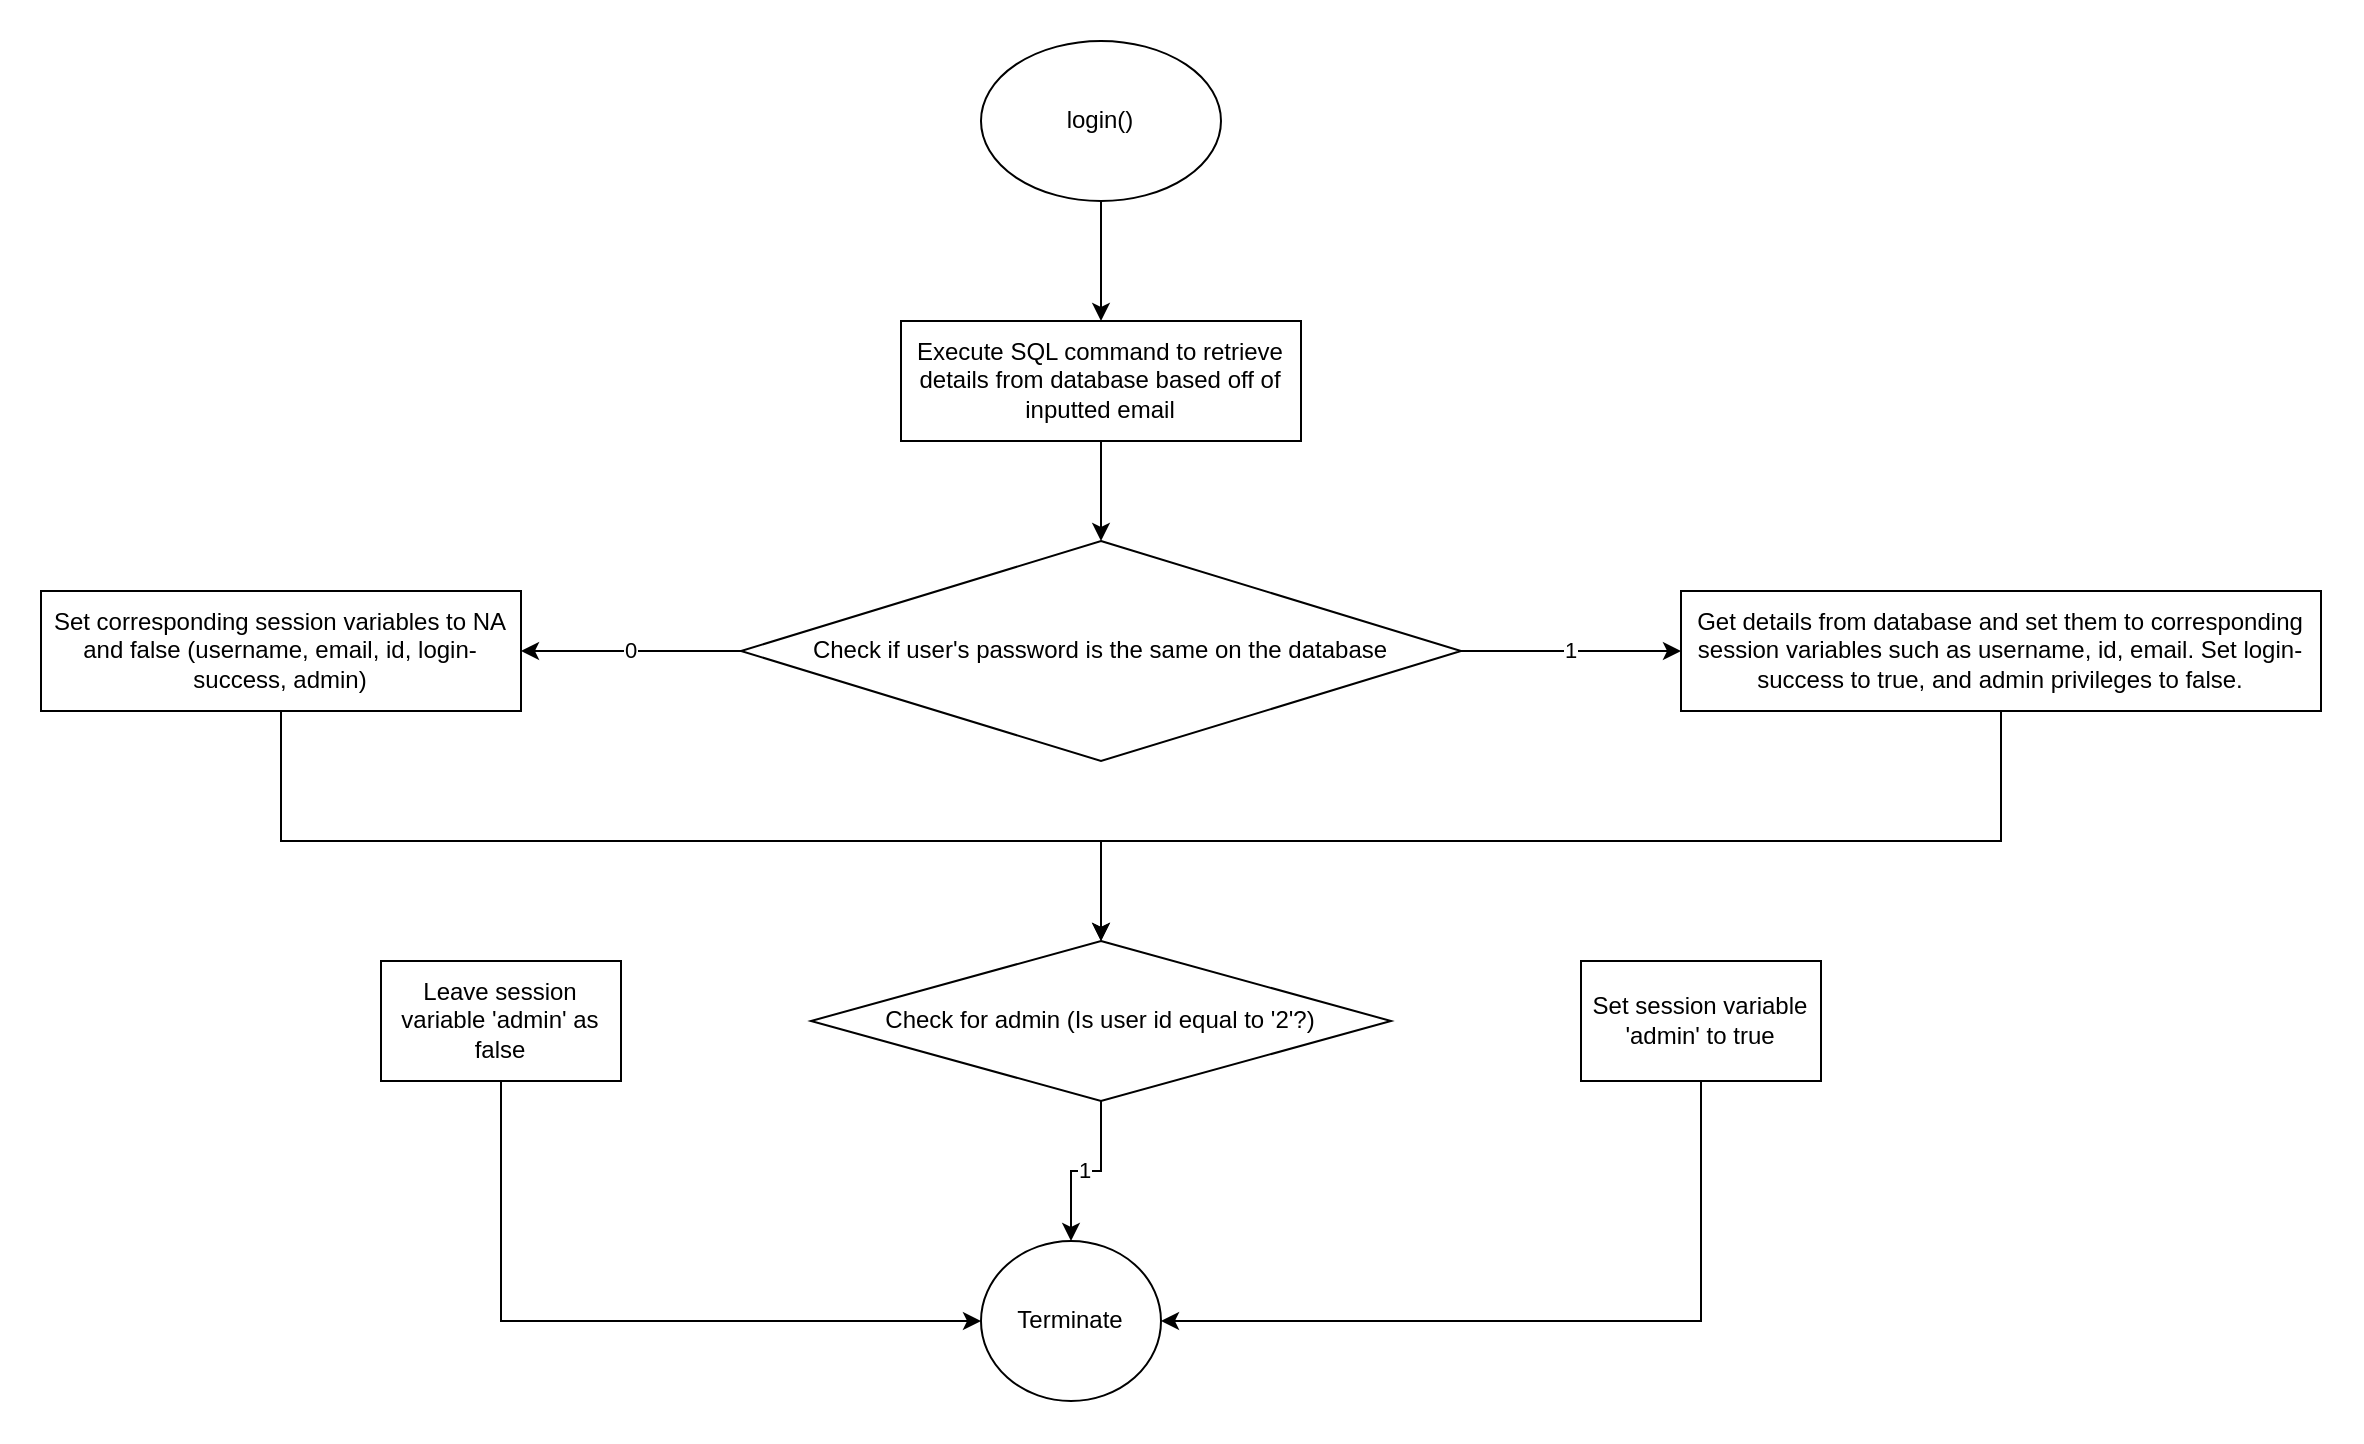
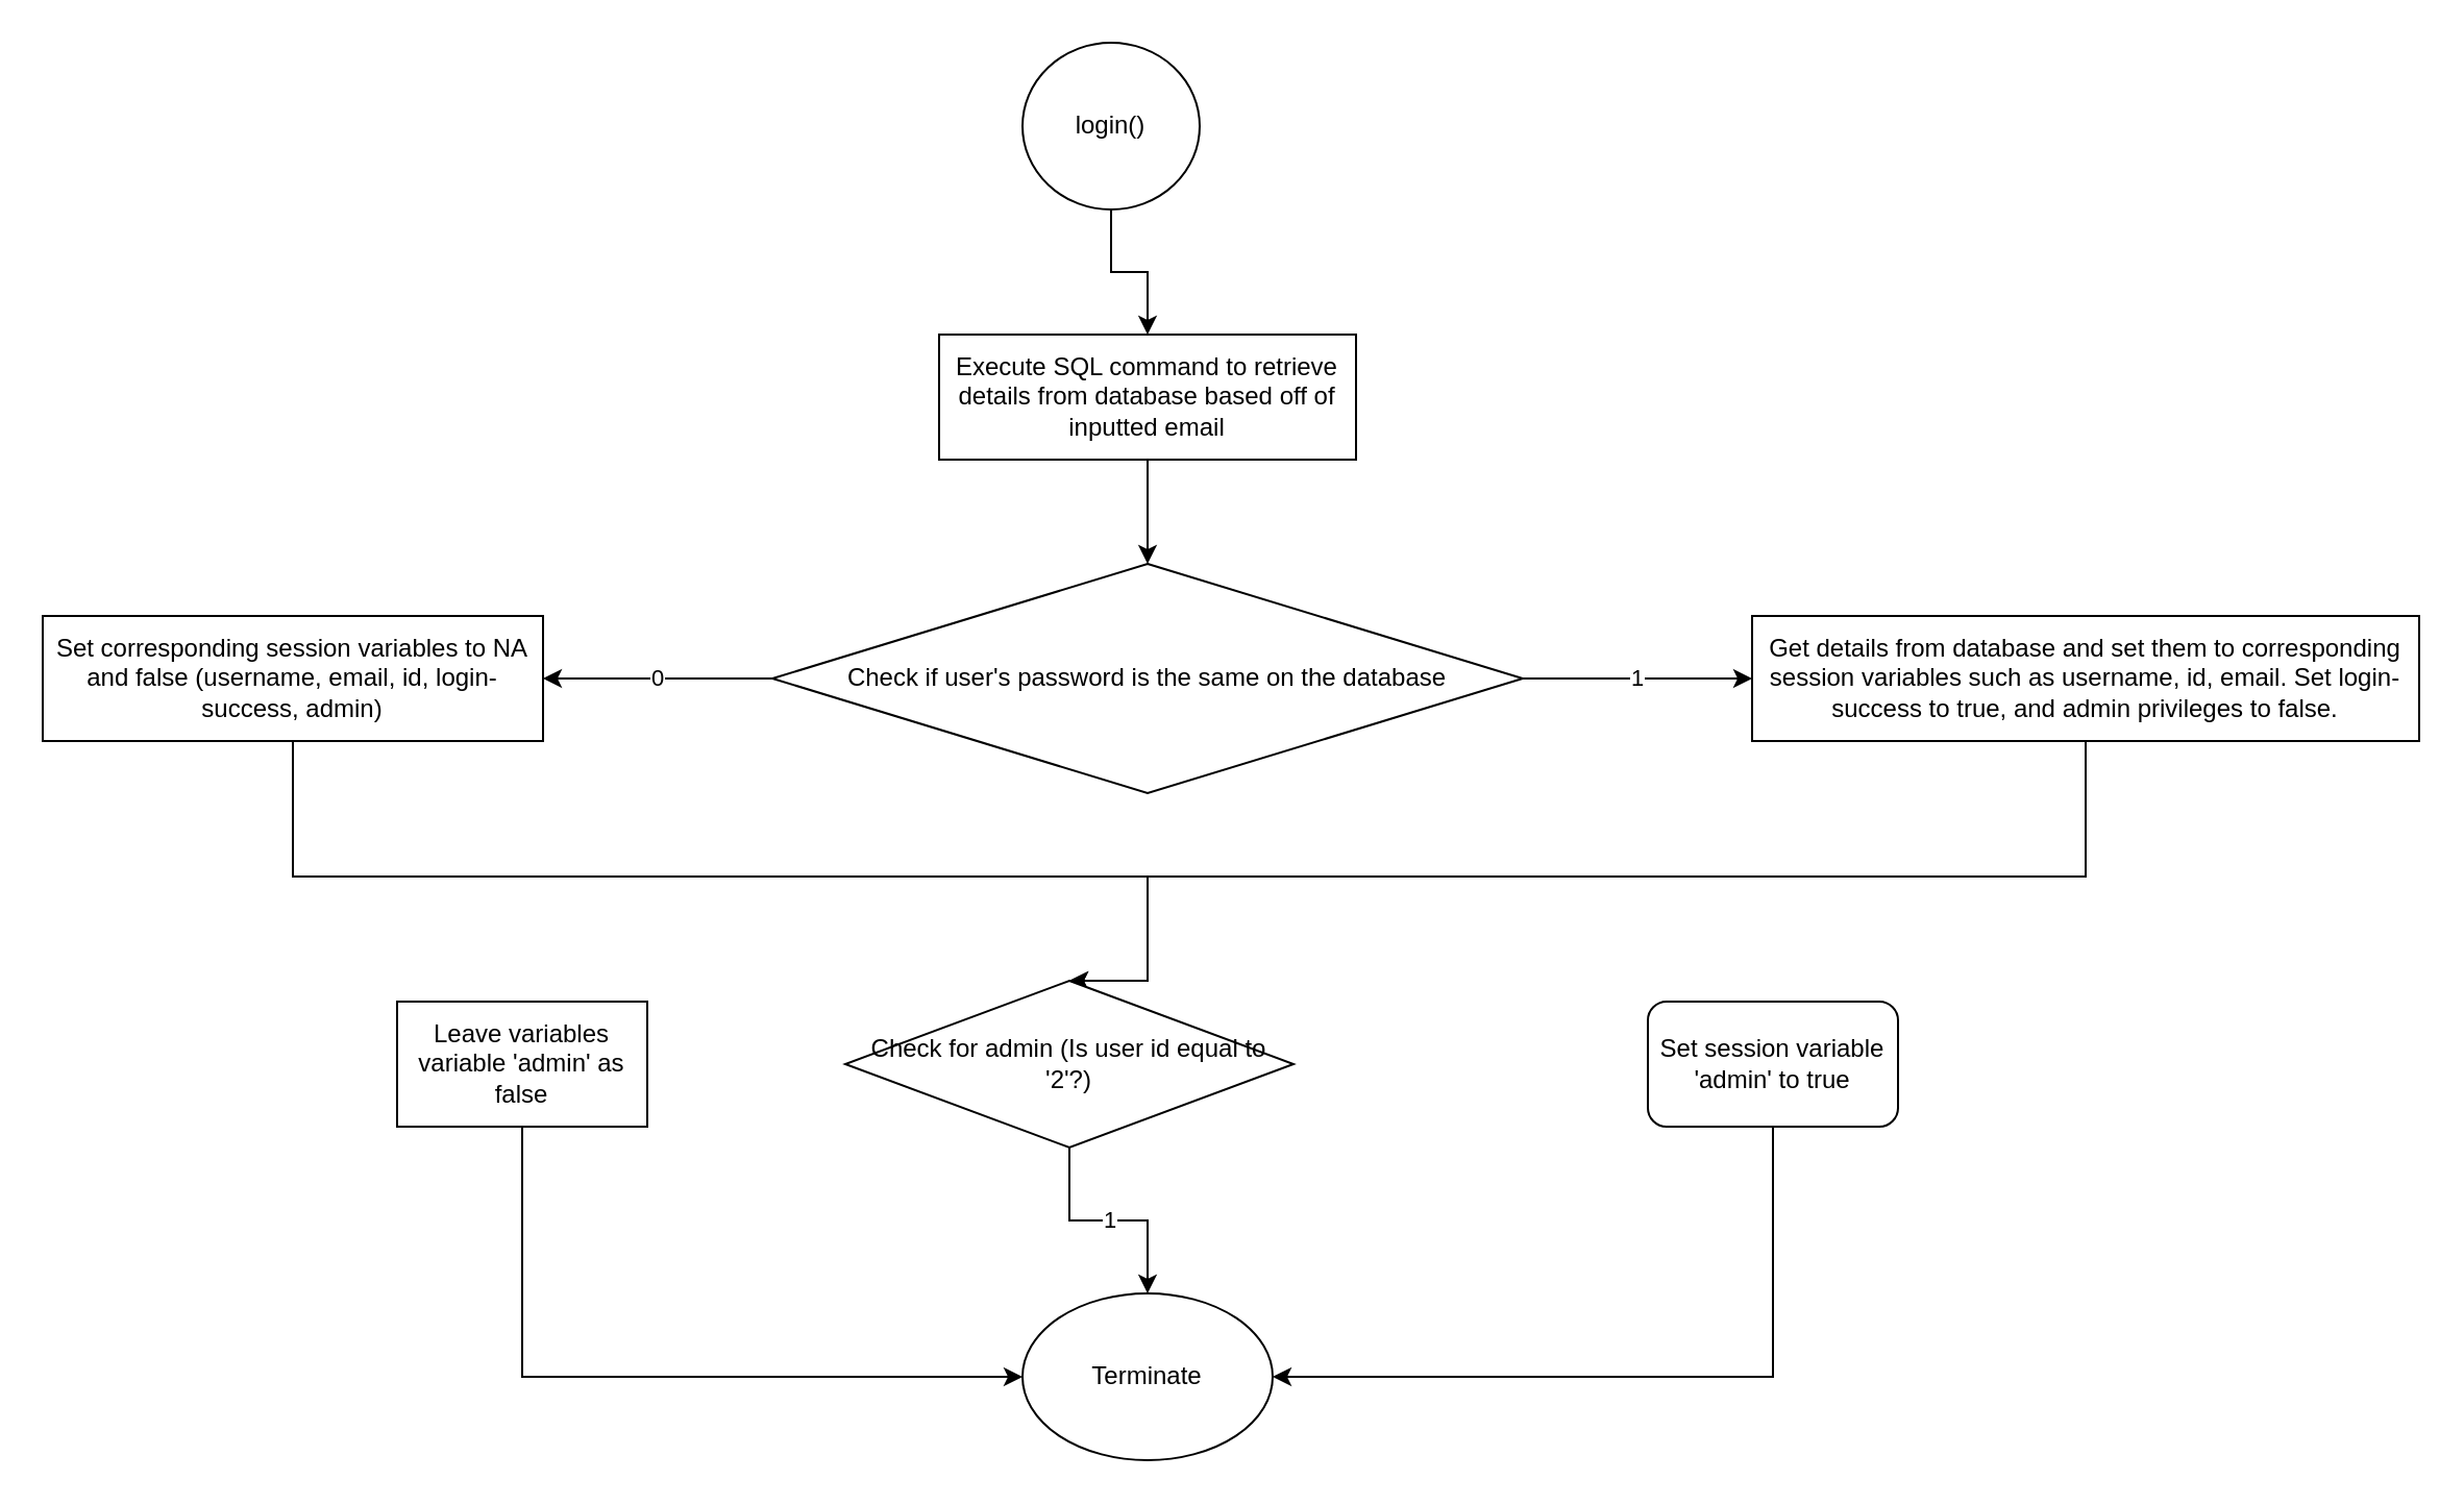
- <mxCell id="3" value="login()" style="ellipse;whiteSpace=wrap;html=1;" vertex="1" parent="1"><mxGeometry x="490" y="20" width="120" height="80" as="geometry" /></mxCell>
+ <mxCell id="3" value="login()" style="ellipse;whiteSpace=wrap;html=1;" vertex="1" parent="1"><mxGeometry x="490" y="20" width="85" height="80" as="geometry" /></mxCell>
- <mxCell id="18" value="&lt;span style=&quot;color: rgb(0, 0, 0); font-family: Helvetica; font-size: 12px; font-style: normal; font-variant-ligatures: normal; font-variant-caps: normal; font-weight: 400; letter-spacing: normal; orphans: 2; text-align: center; text-indent: 0px; text-transform: none; widows: 2; word-spacing: 0px; -webkit-text-stroke-width: 0px; white-space: normal; text-decoration-thickness: initial; text-decoration-style: initial; text-decoration-color: initial; float: none; display: inline !important;&quot;&gt;Leave session variable 'admin' as false&lt;/span&gt;" style="rounded=0;whiteSpace=wrap;html=1;" vertex="1" parent="1"><mxGeometry x="190" y="480" width="120" height="60" as="geometry" /></mxCell>
+ <mxCell id="18" value="&lt;span style=&quot;color: rgb(0, 0, 0); font-family: Helvetica; font-size: 12px; font-style: normal; font-variant-ligatures: normal; font-variant-caps: normal; font-weight: 400; letter-spacing: normal; orphans: 2; text-align: center; text-indent: 0px; text-transform: none; widows: 2; word-spacing: 0px; -webkit-text-stroke-width: 0px; white-space: normal; text-decoration-thickness: initial; text-decoration-style: initial; text-decoration-color: initial; float: none; display: inline !important;&quot;&gt;Leave variables variable 'admin' as false&lt;/span&gt;" style="rounded=0;whiteSpace=wrap;html=1;" vertex="1" parent="1"><mxGeometry x="190" y="480" width="120" height="60" as="geometry" /></mxCell>
- <mxCell id="14" value="Check for admin (Is user id equal to '2'?)" style="rhombus;whiteSpace=wrap;html=1;" vertex="1" parent="1"><mxGeometry x="405" y="470" width="290" height="80" as="geometry" /></mxCell>
+ <mxCell id="14" value="Check for admin (Is user id equal to '2'?)" style="rhombus;whiteSpace=wrap;html=1;" vertex="1" parent="1"><mxGeometry x="405" y="470" width="215" height="80" as="geometry" /></mxCell>
- <mxCell id="16" value="Set session variable 'admin' to true" style="rounded=0;whiteSpace=wrap;html=1;" vertex="1" parent="1"><mxGeometry x="790" y="480" width="120" height="60" as="geometry" /></mxCell>
+ <mxCell id="16" value="Set session variable 'admin' to true" style="whiteSpace=wrap;html=1;rounded=1;" vertex="1" parent="1"><mxGeometry x="790" y="480" width="120" height="60" as="geometry" /></mxCell>
- <mxCell id="19" value="Terminate" style="ellipse;whiteSpace=wrap;html=1;" vertex="1" parent="1"><mxGeometry x="490" y="620" width="90" height="80" as="geometry" /></mxCell>
+ <mxCell id="19" value="Terminate" style="ellipse;whiteSpace=wrap;html=1;" vertex="1" parent="1"><mxGeometry x="490" y="620" width="120" height="80" as="geometry" /></mxCell>
